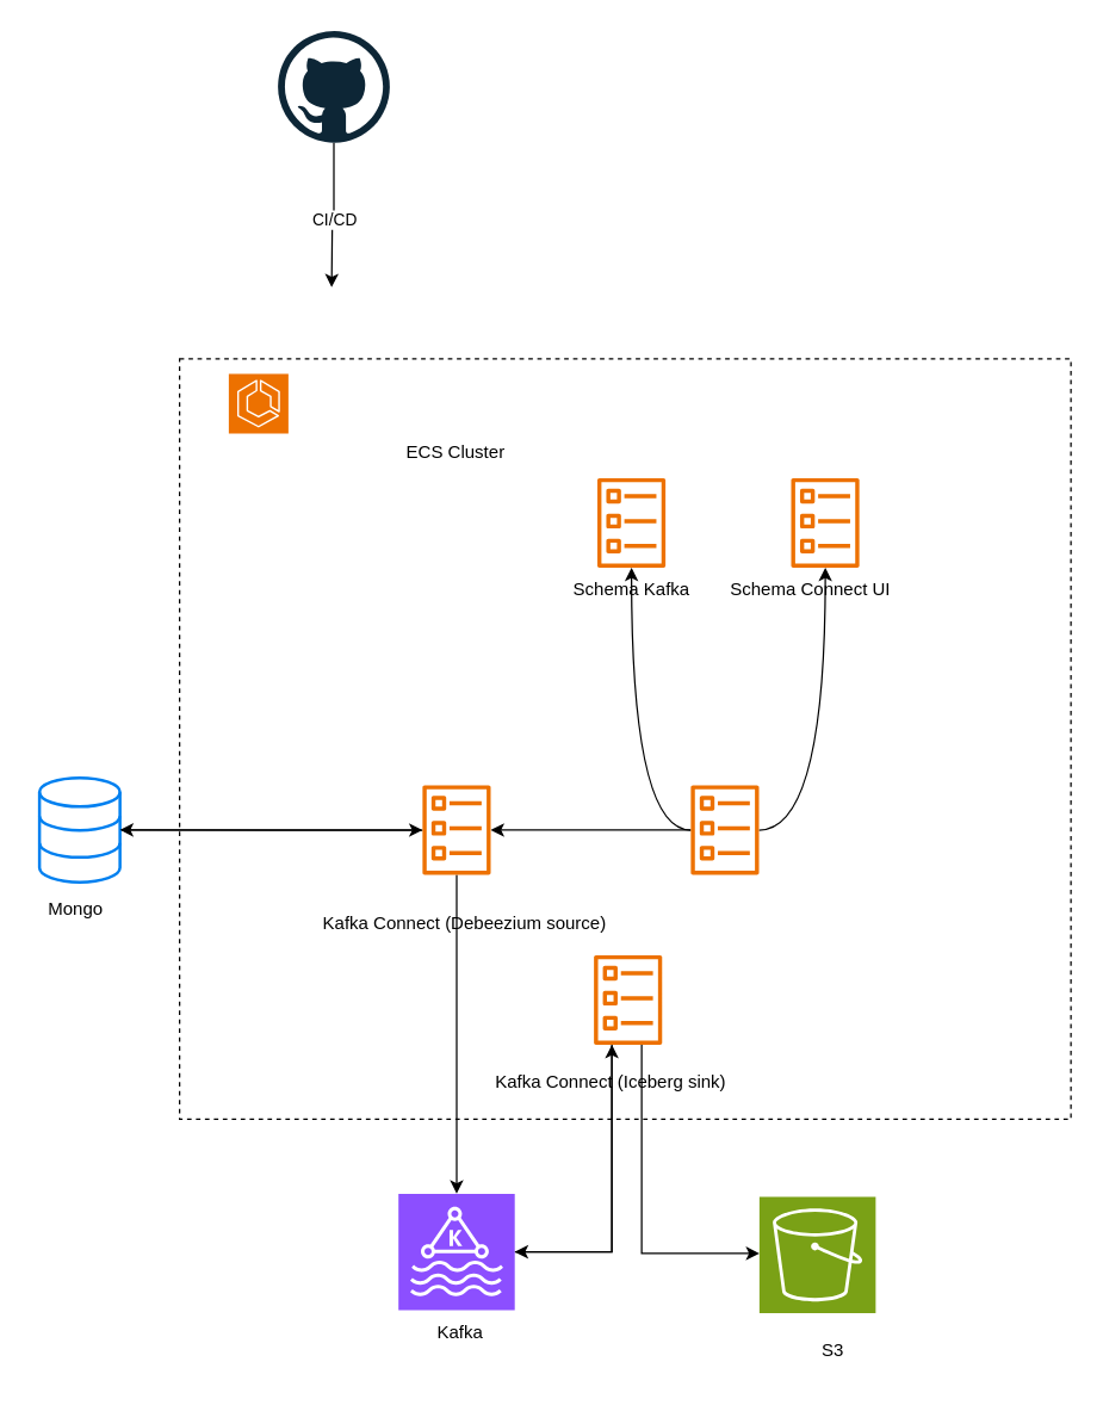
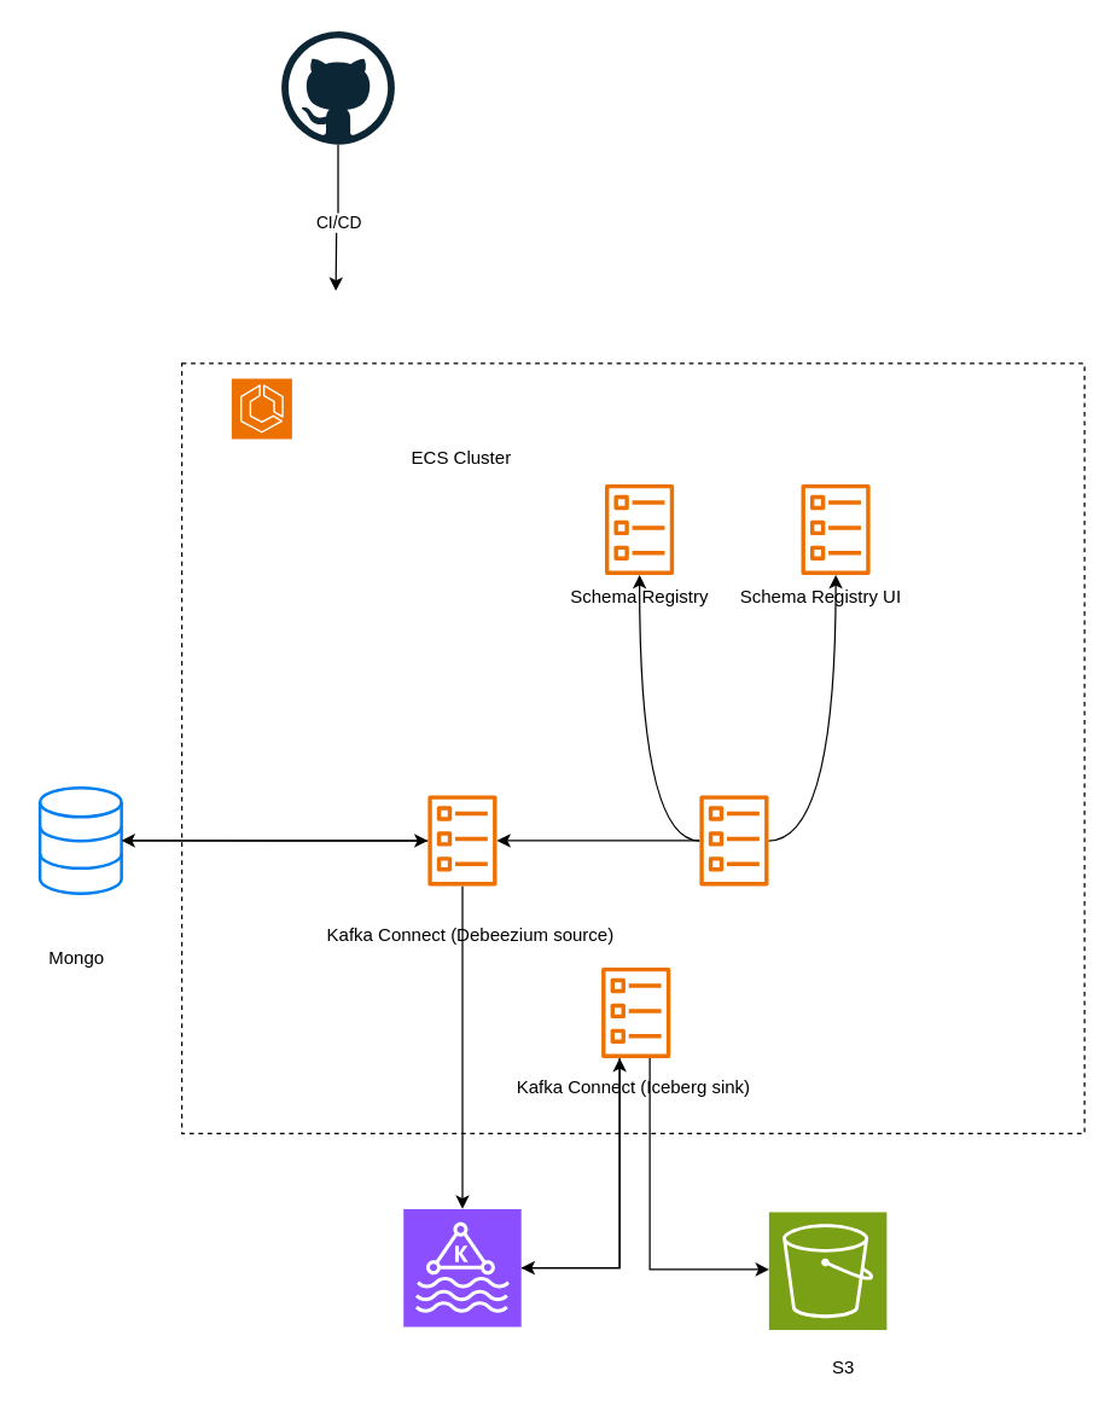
- <mxCell id="10" value="&lt;div&gt;Schema Kafka&lt;/div&gt;" style="text;html=1;align=center;verticalAlign=middle;resizable=0;points=[];autosize=1;strokeColor=none;fillColor=none;" vertex="1" parent="1"><mxGeometry x="368.15" y="380.05" width="110" height="30" as="geometry" /></mxCell>
+ <mxCell id="10" value="&lt;div&gt;Schema Registry&lt;/div&gt;" style="text;html=1;align=center;verticalAlign=middle;resizable=0;points=[];autosize=1;strokeColor=none;fillColor=none;" vertex="1" parent="1"><mxGeometry x="368.15" y="380.05" width="110" height="30" as="geometry" /></mxCell>
- <mxCell id="25" value="&lt;div&gt;Schema Connect UI&lt;/div&gt;" style="text;html=1;align=center;verticalAlign=middle;resizable=0;points=[];autosize=1;strokeColor=none;fillColor=none;" vertex="1" parent="1"><mxGeometry x="478.15" y="380.05" width="130" height="30" as="geometry" /></mxCell>
+ <mxCell id="25" value="&lt;div&gt;Schema Registry UI&lt;/div&gt;" style="text;html=1;align=center;verticalAlign=middle;resizable=0;points=[];autosize=1;strokeColor=none;fillColor=none;" vertex="1" parent="1"><mxGeometry x="478.15" y="380.05" width="130" height="30" as="geometry" /></mxCell>
- <mxCell id="6" value="Mongo" style="text;html=1;align=center;verticalAlign=middle;resizable=0;points=[];autosize=1;strokeColor=none;fillColor=none;" vertex="1" parent="1"><mxGeometry x="20" y="594" width="60" height="30" as="geometry" /></mxCell>
+ <mxCell id="6" value="Mongo" style="text;html=1;align=center;verticalAlign=middle;resizable=0;points=[];autosize=1;strokeColor=none;fillColor=none;" vertex="1" parent="1"><mxGeometry x="20" y="619" width="60" height="30" as="geometry" /></mxCell>
- <mxCell id="31" value="&lt;div&gt;Kafka Connect (Iceberg sink)&lt;/div&gt;" style="text;html=1;align=center;verticalAlign=middle;resizable=0;points=[];autosize=1;strokeColor=none;fillColor=none;" vertex="1" parent="1"><mxGeometry x="319" y="710.05" width="180" height="30" as="geometry" /></mxCell>
+ <mxCell id="31" value="&lt;div&gt;Kafka Connect (Iceberg sink)&lt;/div&gt;" style="text;html=1;align=center;verticalAlign=middle;resizable=0;points=[];autosize=1;strokeColor=none;fillColor=none;" vertex="1" parent="1"><mxGeometry x="329" y="705.05" width="180" height="30" as="geometry" /></mxCell>
- <mxCell id="9" value="Kafka" style="text;html=1;align=center;verticalAlign=middle;resizable=0;points=[];autosize=1;strokeColor=none;fillColor=none;" vertex="1" parent="1"><mxGeometry x="282.71" y="878" width="50" height="30" as="geometry" /></mxCell>
